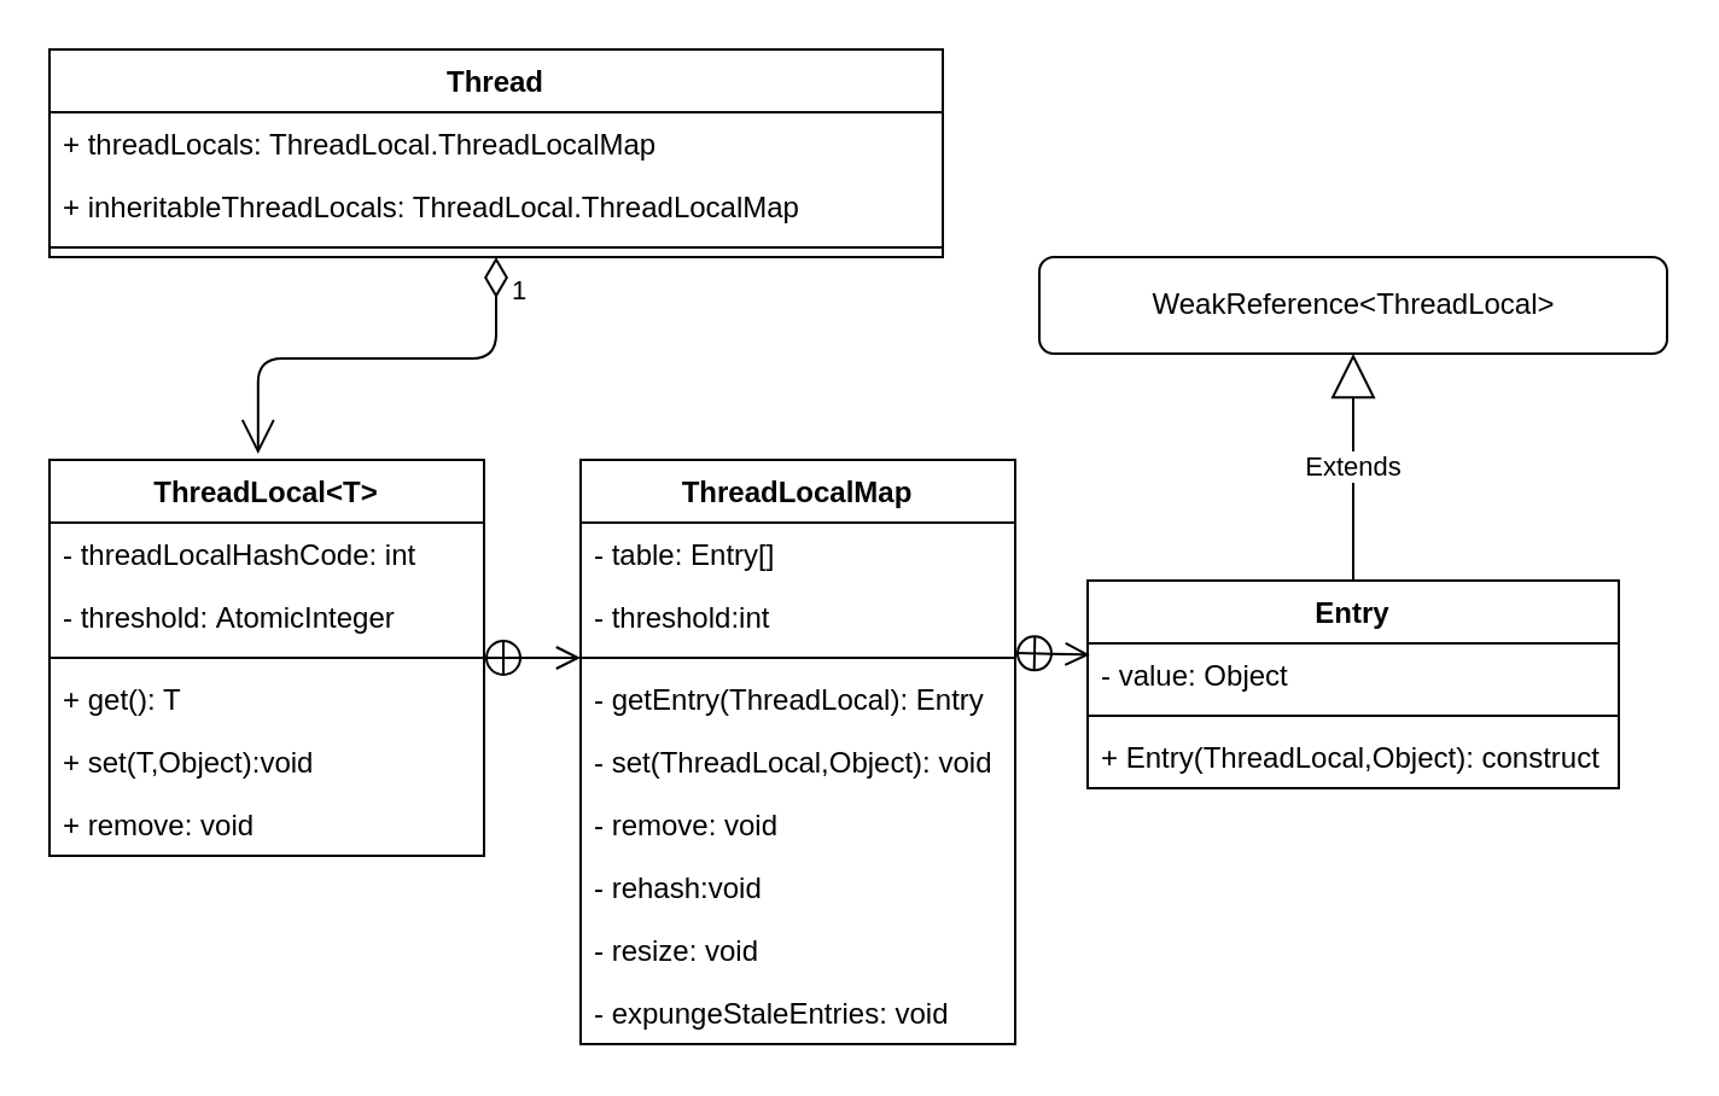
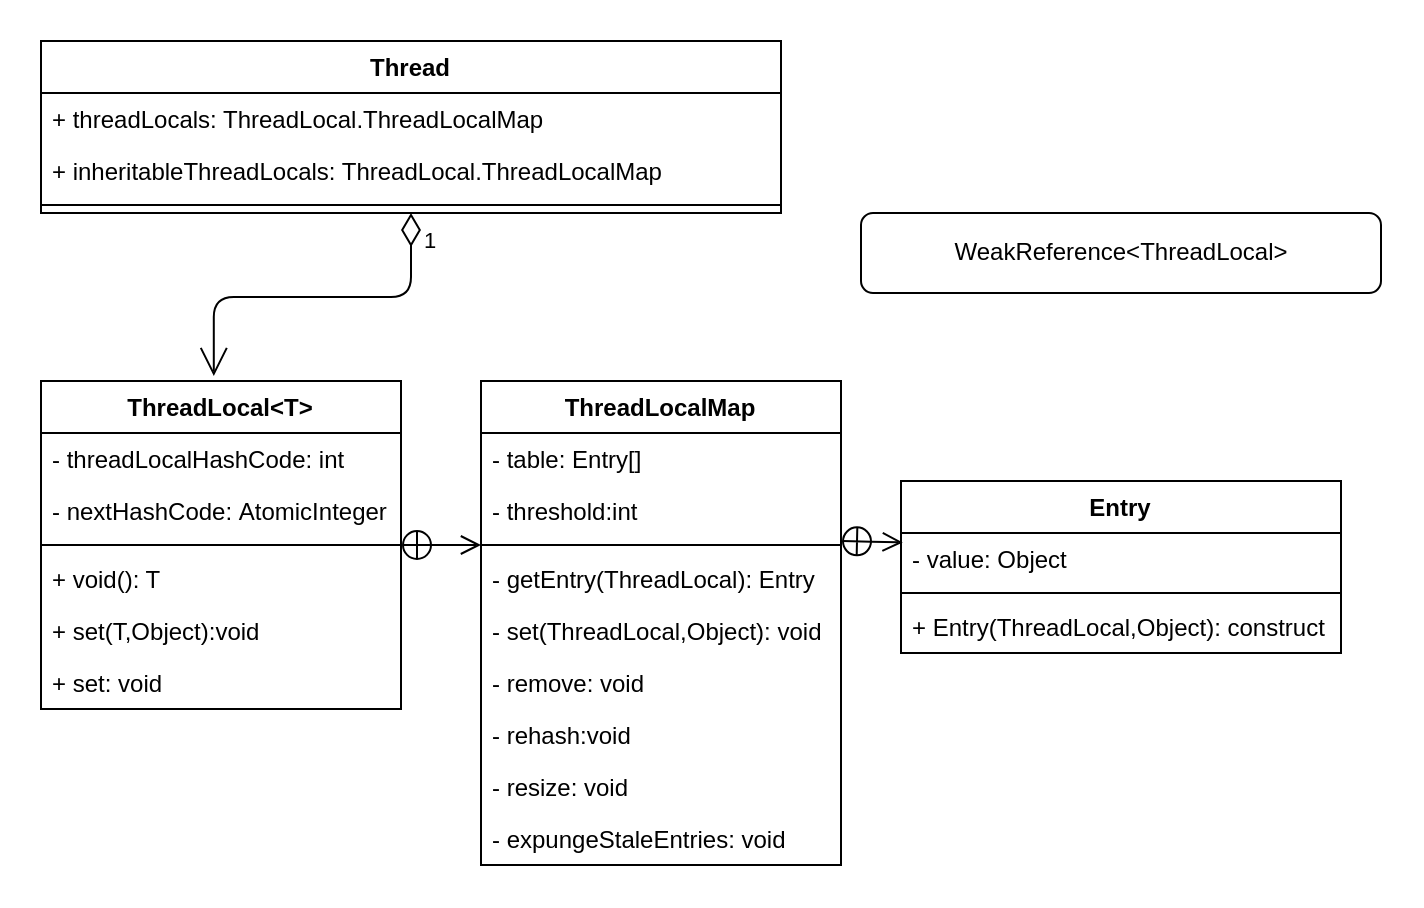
- <mxCell id="20" value="Extends" style="endArrow=block;endSize=16;endFill=0;html=1;exitX=0.5;exitY=0;exitDx=0;exitDy=0;entryX=0.5;entryY=1;entryDx=0;entryDy=0;" parent="1" source="23" target="19" edge="1"><mxGeometry width="160" relative="1" as="geometry"><mxPoint x="570" y="140" as="sourcePoint" /><mxPoint x="730" y="140" as="targetPoint" /></mxGeometry></mxCell>
- <mxCell id="4" value="- threshold: AtomicInteger" style="text;strokeColor=none;fillColor=none;align=left;verticalAlign=top;spacingLeft=4;spacingRight=4;overflow=hidden;rotatable=0;points=[[0,0.5],[1,0.5]];portConstraint=eastwest;" parent="2" vertex="1"><mxGeometry y="52" width="180" height="26" as="geometry" /></mxCell>
+ <mxCell id="4" value="- nextHashCode: AtomicInteger" style="text;strokeColor=none;fillColor=none;align=left;verticalAlign=top;spacingLeft=4;spacingRight=4;overflow=hidden;rotatable=0;points=[[0,0.5],[1,0.5]];portConstraint=eastwest;" parent="2" vertex="1"><mxGeometry y="52" width="180" height="26" as="geometry" /></mxCell>
- <mxCell id="6" value="+ get(): T" style="text;strokeColor=none;fillColor=none;align=left;verticalAlign=top;spacingLeft=4;spacingRight=4;overflow=hidden;rotatable=0;points=[[0,0.5],[1,0.5]];portConstraint=eastwest;" parent="2" vertex="1"><mxGeometry y="86" width="180" height="26" as="geometry" /></mxCell>
+ <mxCell id="6" value="+ void(): T" style="text;strokeColor=none;fillColor=none;align=left;verticalAlign=top;spacingLeft=4;spacingRight=4;overflow=hidden;rotatable=0;points=[[0,0.5],[1,0.5]];portConstraint=eastwest;" parent="2" vertex="1"><mxGeometry y="86" width="180" height="26" as="geometry" /></mxCell>
- <mxCell id="8" value="+ remove: void" style="text;strokeColor=none;fillColor=none;align=left;verticalAlign=top;spacingLeft=4;spacingRight=4;overflow=hidden;rotatable=0;points=[[0,0.5],[1,0.5]];portConstraint=eastwest;" parent="2" vertex="1"><mxGeometry y="138" width="180" height="26" as="geometry" /></mxCell>
+ <mxCell id="8" value="+ set: void" style="text;strokeColor=none;fillColor=none;align=left;verticalAlign=top;spacingLeft=4;spacingRight=4;overflow=hidden;rotatable=0;points=[[0,0.5],[1,0.5]];portConstraint=eastwest;" parent="2" vertex="1"><mxGeometry y="138" width="180" height="26" as="geometry" /></mxCell>
